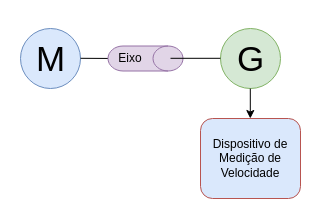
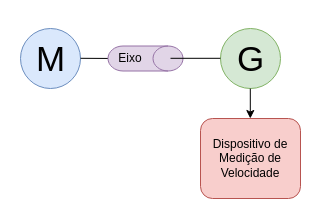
- <mxCell id="5" value="Dispositivo de Medição de Velocidade" style="rounded=1;whiteSpace=wrap;html=1;fillColor=#dae8fc;strokeColor=#b85450;" parent="1" vertex="1"><mxGeometry x="200" y="118" width="100" height="80" as="geometry" /></mxCell>
+ <mxCell id="5" value="Dispositivo de Medição de Velocidade" style="rounded=1;whiteSpace=wrap;html=1;fillColor=#f8cecc;strokeColor=#b85450;" parent="1" vertex="1"><mxGeometry x="200" y="118" width="100" height="80" as="geometry" /></mxCell>
